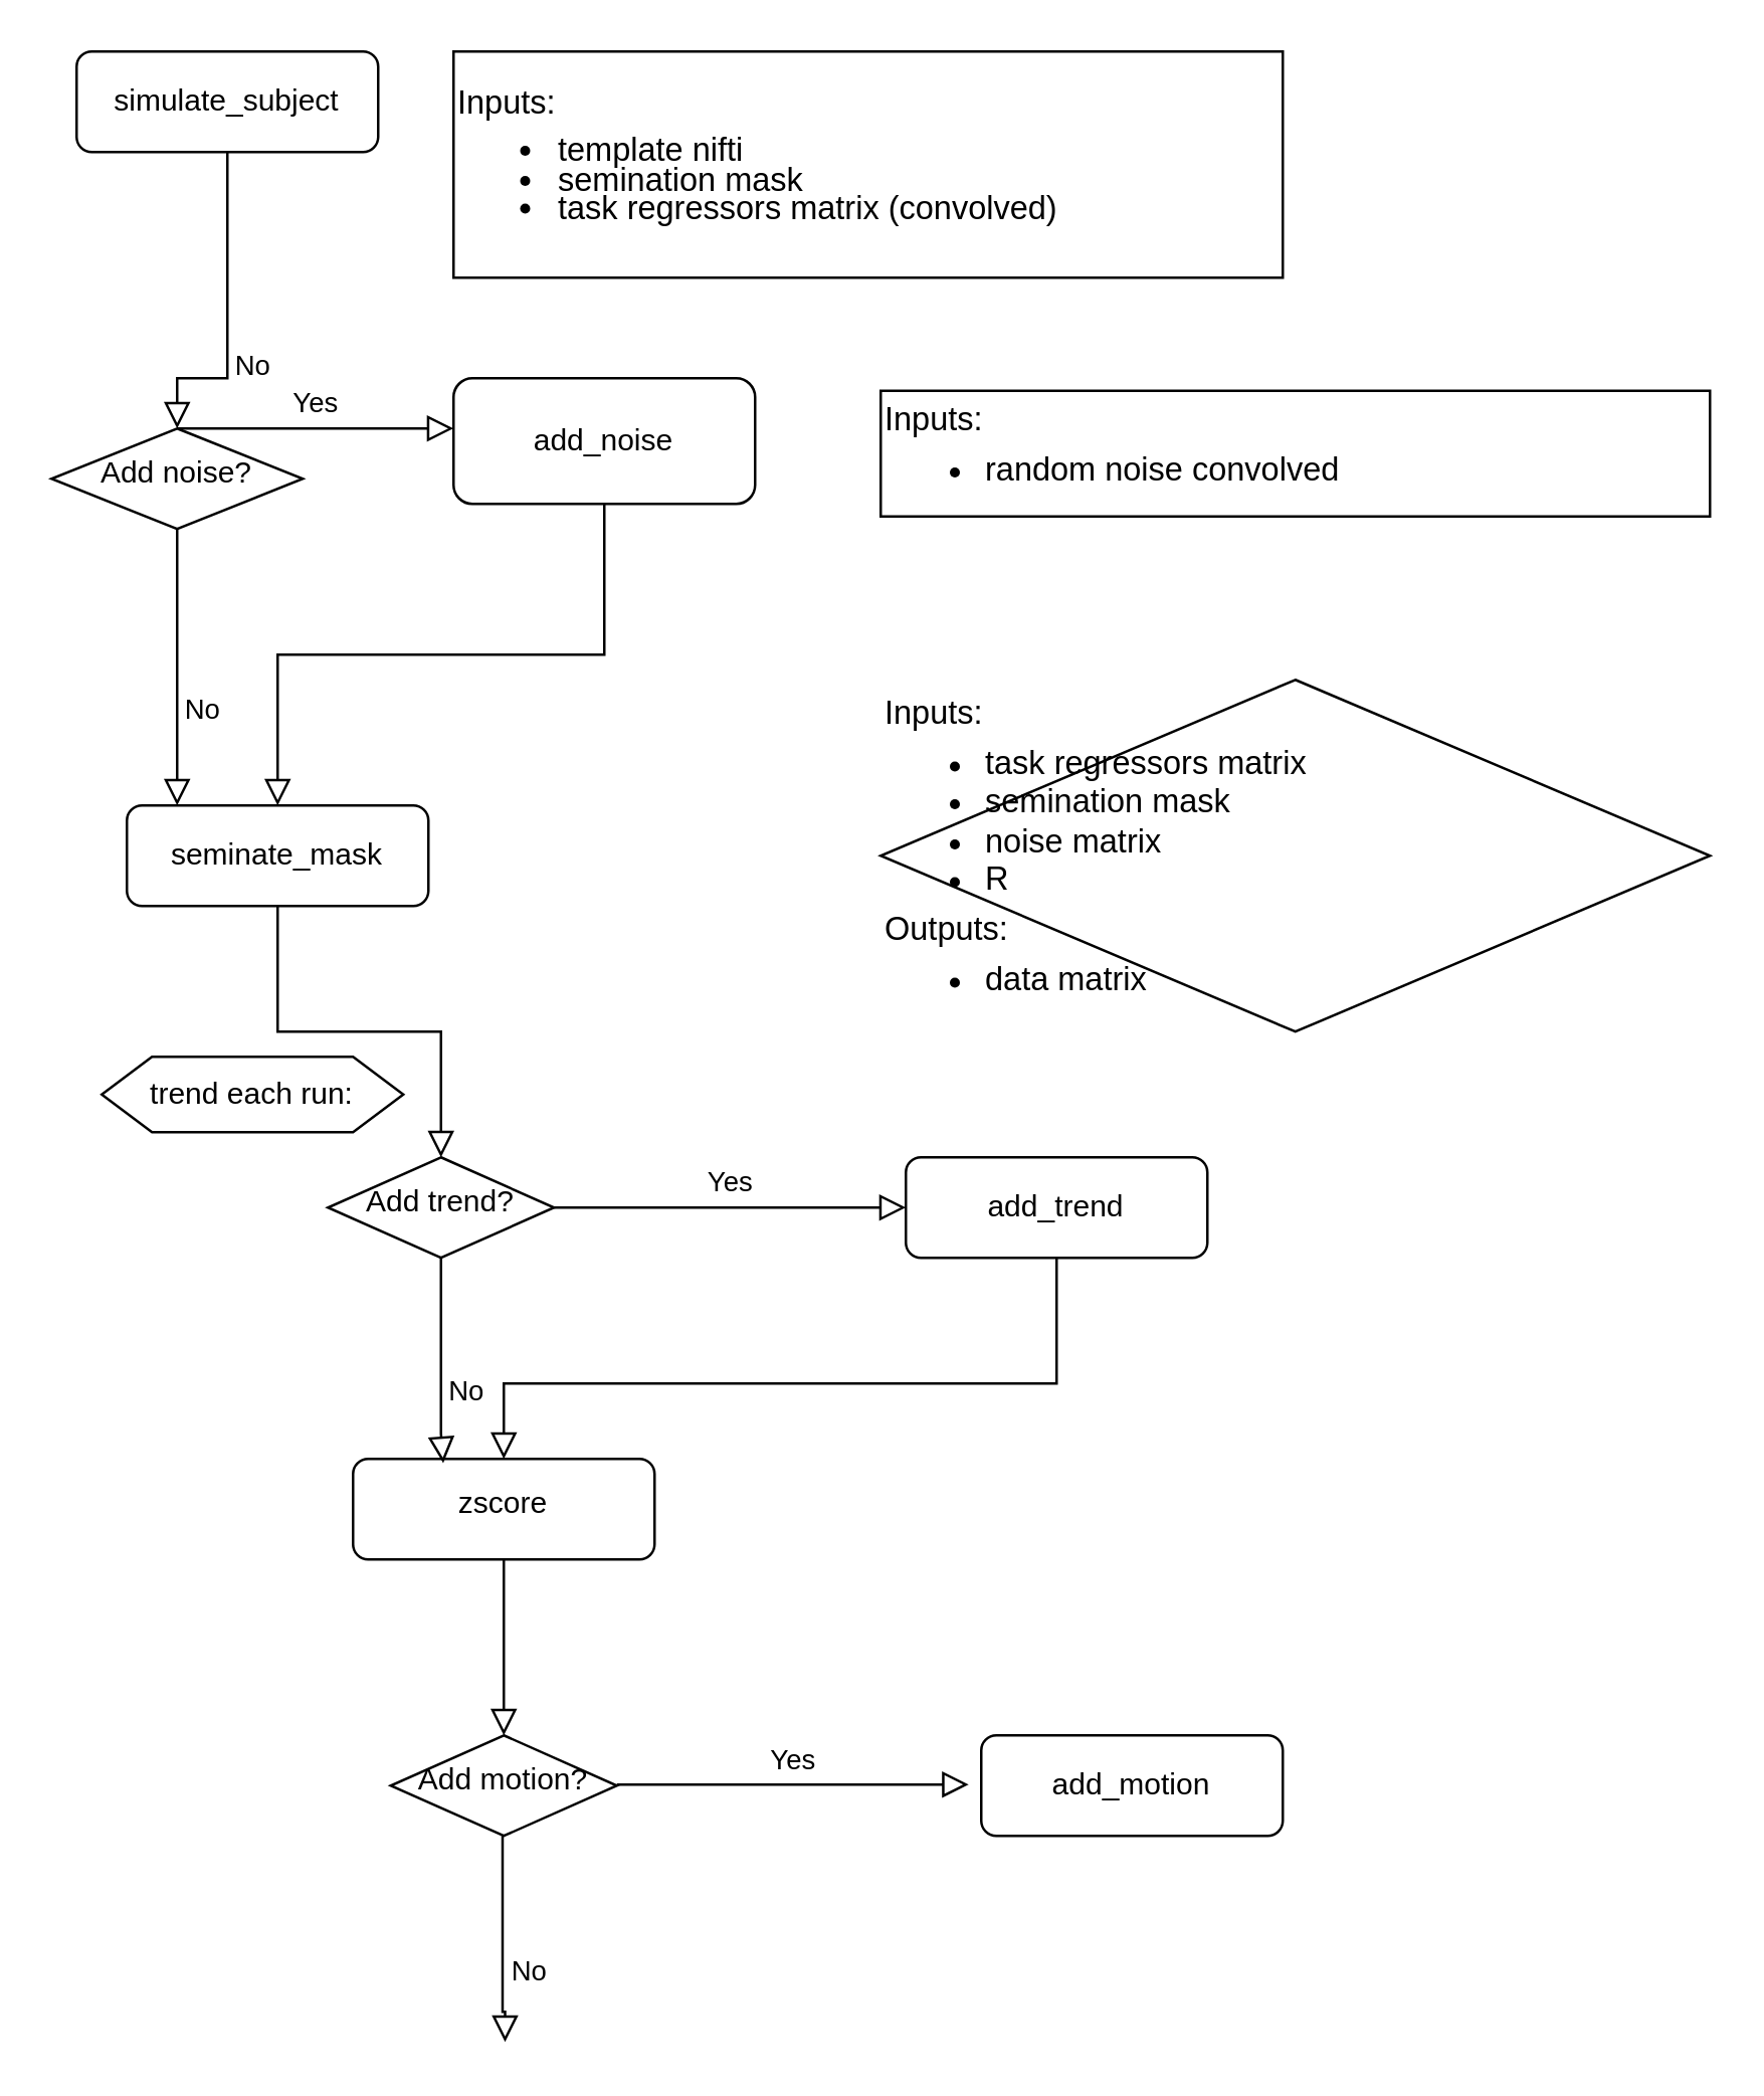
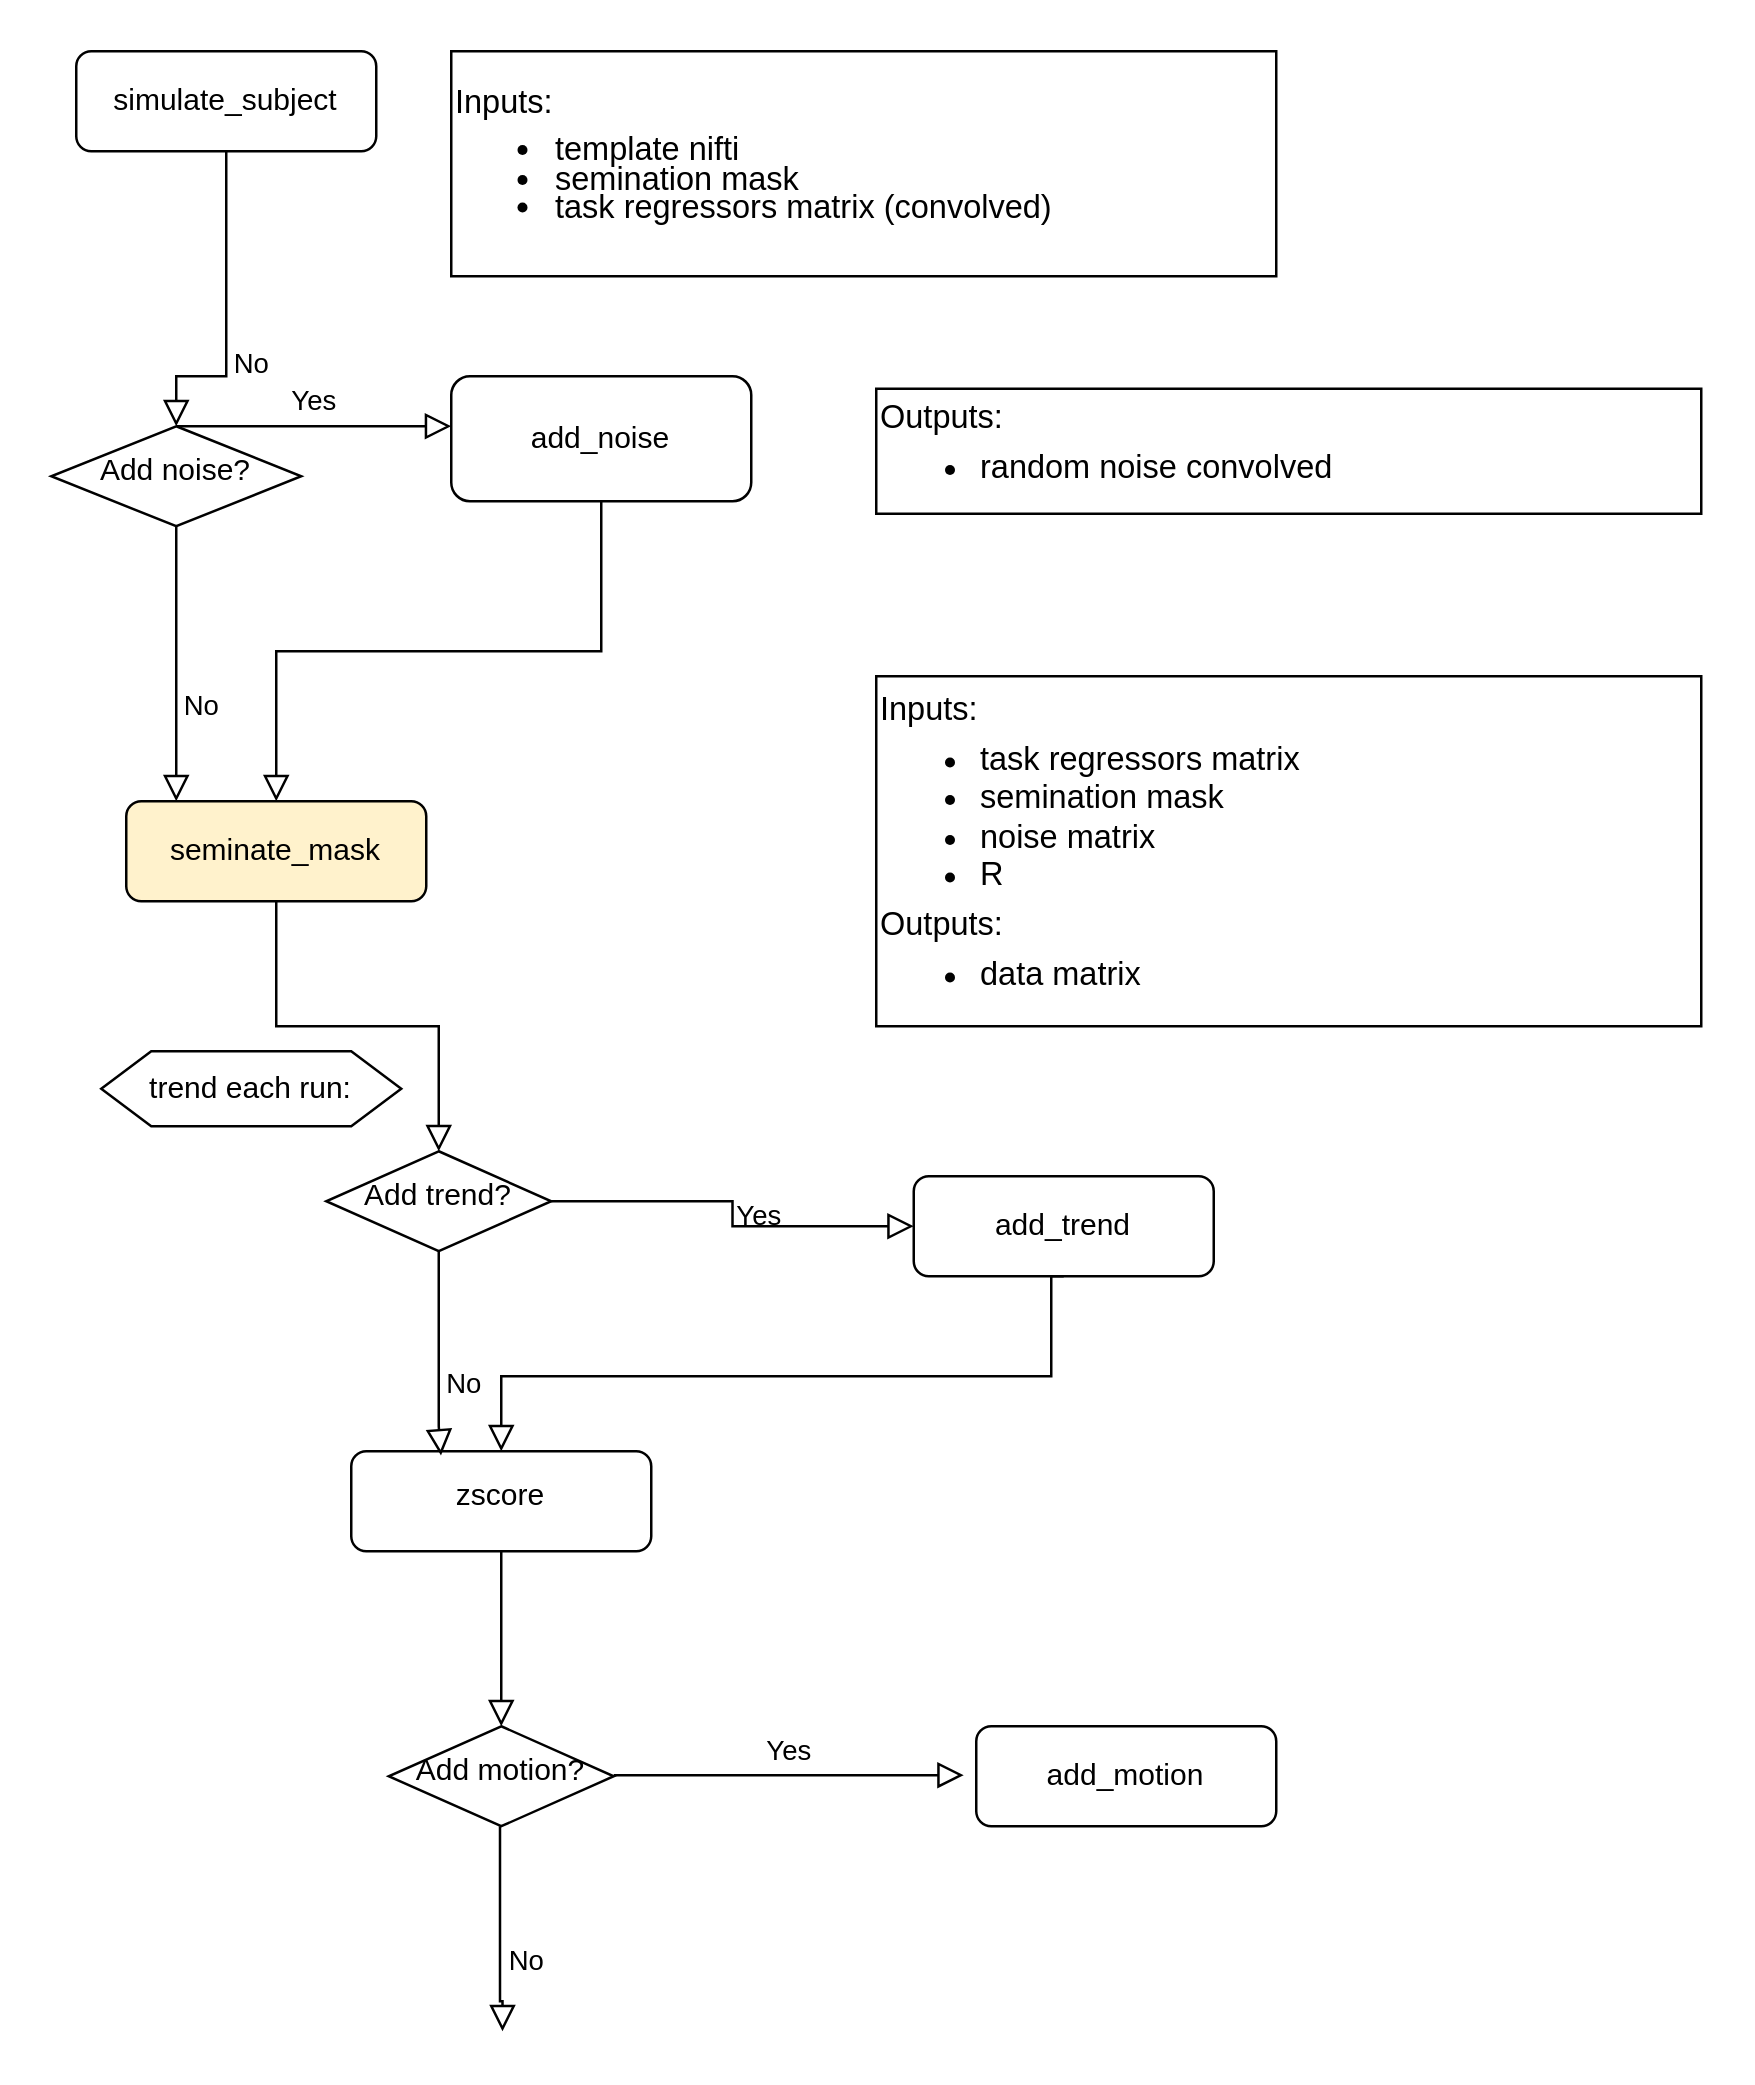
- <mxCell id="11" value="&lt;p style=&quot;line-height: 0%;&quot;&gt;&lt;span style=&quot;font-size: 13px;&quot;&gt;Inputs:&lt;/span&gt;&lt;/p&gt;&lt;p style=&quot;line-height: 0%;&quot;&gt;&lt;/p&gt;&lt;ul&gt;&lt;li&gt;&lt;span style=&quot;font-size: 13px;&quot;&gt;random noise convolved&lt;/span&gt;&lt;/li&gt;&lt;/ul&gt;&lt;p&gt;&lt;/p&gt;&lt;p&gt;&lt;/p&gt;" style="rounded=0;whiteSpace=wrap;html=1;align=left;" vertex="1" parent="1"><mxGeometry x="350" y="155" width="330" height="50" as="geometry" /></mxCell>
+ <mxCell id="11" value="&lt;p style=&quot;line-height: 0%;&quot;&gt;&lt;span style=&quot;font-size: 13px;&quot;&gt;Outputs:&lt;/span&gt;&lt;/p&gt;&lt;p style=&quot;line-height: 0%;&quot;&gt;&lt;/p&gt;&lt;ul&gt;&lt;li&gt;&lt;span style=&quot;font-size: 13px;&quot;&gt;random noise convolved&lt;/span&gt;&lt;/li&gt;&lt;/ul&gt;&lt;p&gt;&lt;/p&gt;&lt;p&gt;&lt;/p&gt;" style="rounded=0;whiteSpace=wrap;html=1;align=left;" vertex="1" parent="1"><mxGeometry x="350" y="155" width="330" height="50" as="geometry" /></mxCell>
- <mxCell id="7" value="seminate_mask" style="rounded=1;whiteSpace=wrap;html=1;fontSize=12;glass=0;strokeWidth=1;shadow=0;" parent="1" vertex="1"><mxGeometry x="50" y="320" width="120" height="40" as="geometry" /></mxCell>
+ <mxCell id="7" value="seminate_mask" style="rounded=1;whiteSpace=wrap;html=1;fontSize=12;glass=0;strokeWidth=1;shadow=0;fillColor=#fff2cc;" parent="1" vertex="1"><mxGeometry x="50" y="320" width="120" height="40" as="geometry" /></mxCell>
- <mxCell id="9" value="&lt;p style=&quot;line-height: 0%;&quot;&gt;&lt;span style=&quot;font-size: 13px;&quot;&gt;Inputs:&lt;/span&gt;&lt;/p&gt;&lt;p style=&quot;line-height: 0%;&quot;&gt;&lt;/p&gt;&lt;ul&gt;&lt;li&gt;&lt;span style=&quot;font-size: 13px;&quot;&gt;task regressors matrix&lt;/span&gt;&lt;/li&gt;&lt;li&gt;&lt;span style=&quot;font-size: 13px;&quot;&gt;semination mask&lt;/span&gt;&lt;/li&gt;&lt;li&gt;&lt;span style=&quot;font-size: 13px;&quot;&gt;noise matrix&lt;/span&gt;&lt;/li&gt;&lt;li&gt;&lt;span style=&quot;font-size: 13px;&quot;&gt;R&lt;/span&gt;&lt;/li&gt;&lt;/ul&gt;&lt;p&gt;&lt;/p&gt;&lt;p style=&quot;line-height: 0%;&quot;&gt;&lt;span style=&quot;font-size: 13px;&quot;&gt;Outputs:&lt;/span&gt;&lt;/p&gt;&lt;p style=&quot;line-height: 0%;&quot;&gt;&lt;/p&gt;&lt;ul&gt;&lt;li&gt;&lt;span style=&quot;font-size: 13px;&quot;&gt;data matrix&lt;/span&gt;&lt;/li&gt;&lt;/ul&gt;&lt;p&gt;&lt;/p&gt;&lt;p&gt;&lt;/p&gt;" style="rhombus;whiteSpace=wrap;html=1;align=left;" vertex="1" parent="1"><mxGeometry x="350" y="270" width="330" height="140" as="geometry" /></mxCell>
+ <mxCell id="9" value="&lt;p style=&quot;line-height: 0%;&quot;&gt;&lt;span style=&quot;font-size: 13px;&quot;&gt;Inputs:&lt;/span&gt;&lt;/p&gt;&lt;p style=&quot;line-height: 0%;&quot;&gt;&lt;/p&gt;&lt;ul&gt;&lt;li&gt;&lt;span style=&quot;font-size: 13px;&quot;&gt;task regressors matrix&lt;/span&gt;&lt;/li&gt;&lt;li&gt;&lt;span style=&quot;font-size: 13px;&quot;&gt;semination mask&lt;/span&gt;&lt;/li&gt;&lt;li&gt;&lt;span style=&quot;font-size: 13px;&quot;&gt;noise matrix&lt;/span&gt;&lt;/li&gt;&lt;li&gt;&lt;span style=&quot;font-size: 13px;&quot;&gt;R&lt;/span&gt;&lt;/li&gt;&lt;/ul&gt;&lt;p&gt;&lt;/p&gt;&lt;p style=&quot;line-height: 0%;&quot;&gt;&lt;span style=&quot;font-size: 13px;&quot;&gt;Outputs:&lt;/span&gt;&lt;/p&gt;&lt;p style=&quot;line-height: 0%;&quot;&gt;&lt;/p&gt;&lt;ul&gt;&lt;li&gt;&lt;span style=&quot;font-size: 13px;&quot;&gt;data matrix&lt;/span&gt;&lt;/li&gt;&lt;/ul&gt;&lt;p&gt;&lt;/p&gt;&lt;p&gt;&lt;/p&gt;" style="rounded=0;whiteSpace=wrap;html=1;align=left;" vertex="1" parent="1"><mxGeometry x="350" y="270" width="330" height="140" as="geometry" /></mxCell>
- <mxCell id="15" value="add_trend" style="rounded=1;whiteSpace=wrap;html=1;fontSize=12;glass=0;strokeWidth=1;shadow=0;" vertex="1" parent="1"><mxGeometry x="360" y="460" width="120" height="40" as="geometry" /></mxCell>
+ <mxCell id="15" value="add_trend" style="rounded=1;whiteSpace=wrap;html=1;fontSize=12;glass=0;strokeWidth=1;shadow=0;" vertex="1" parent="1"><mxGeometry x="365" y="470" width="120" height="40" as="geometry" /></mxCell>
